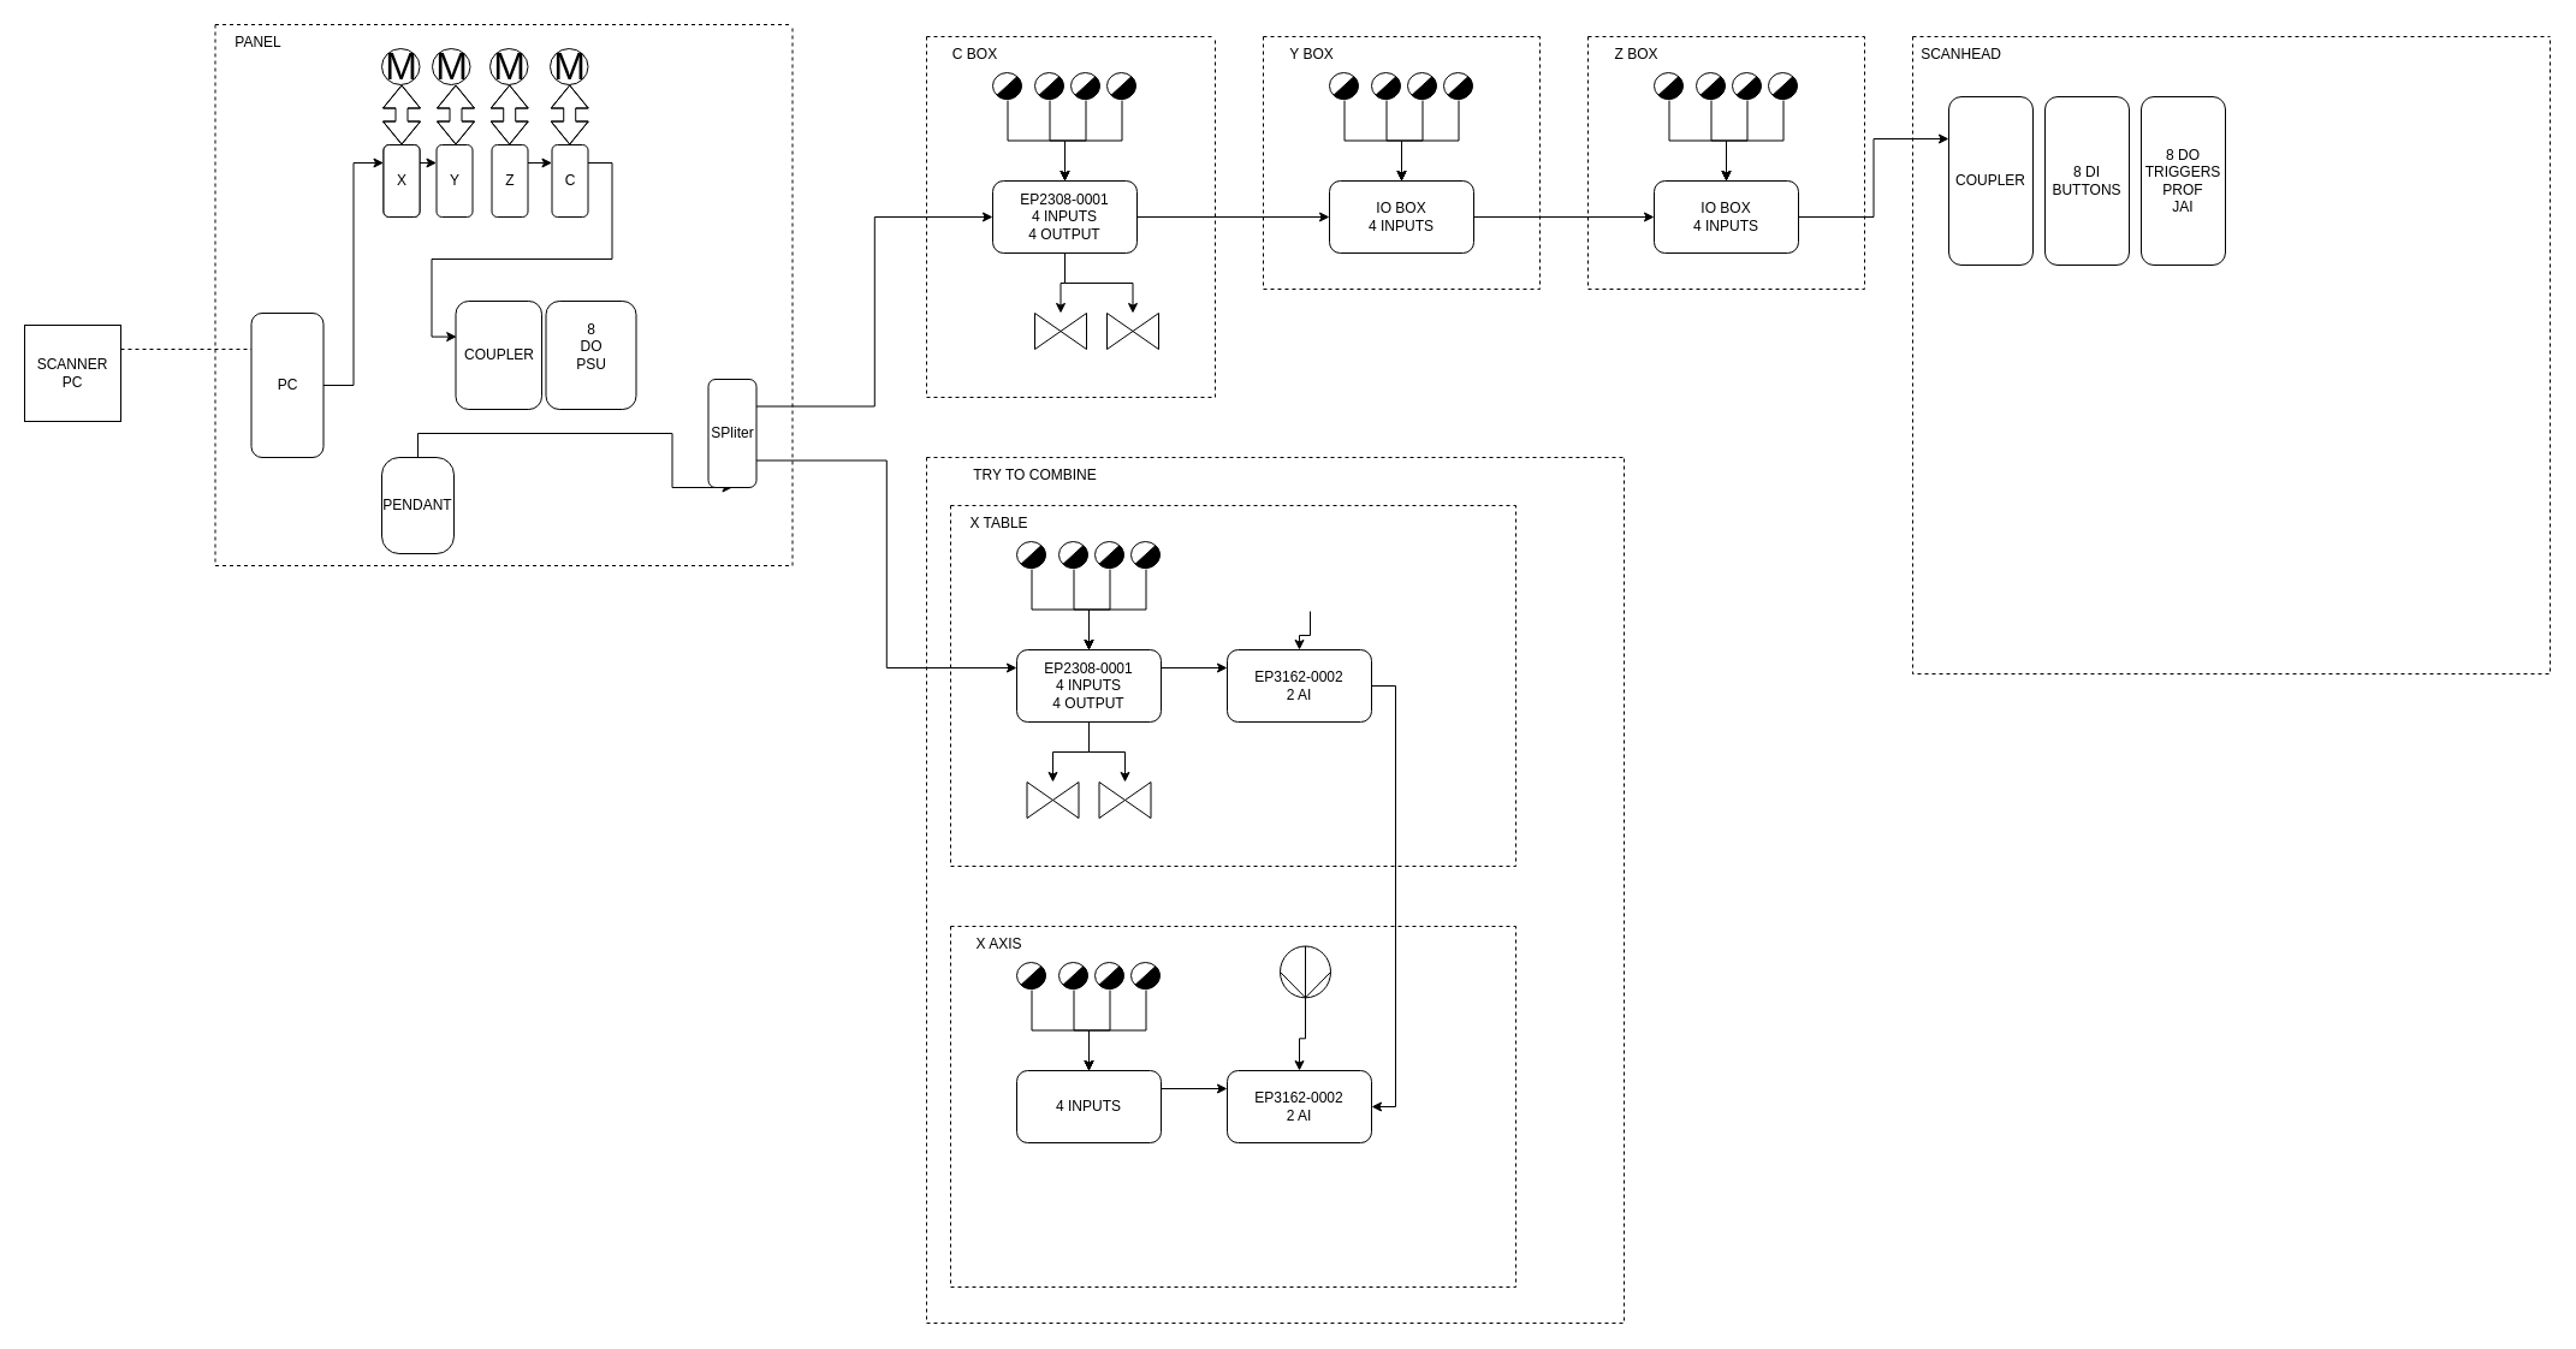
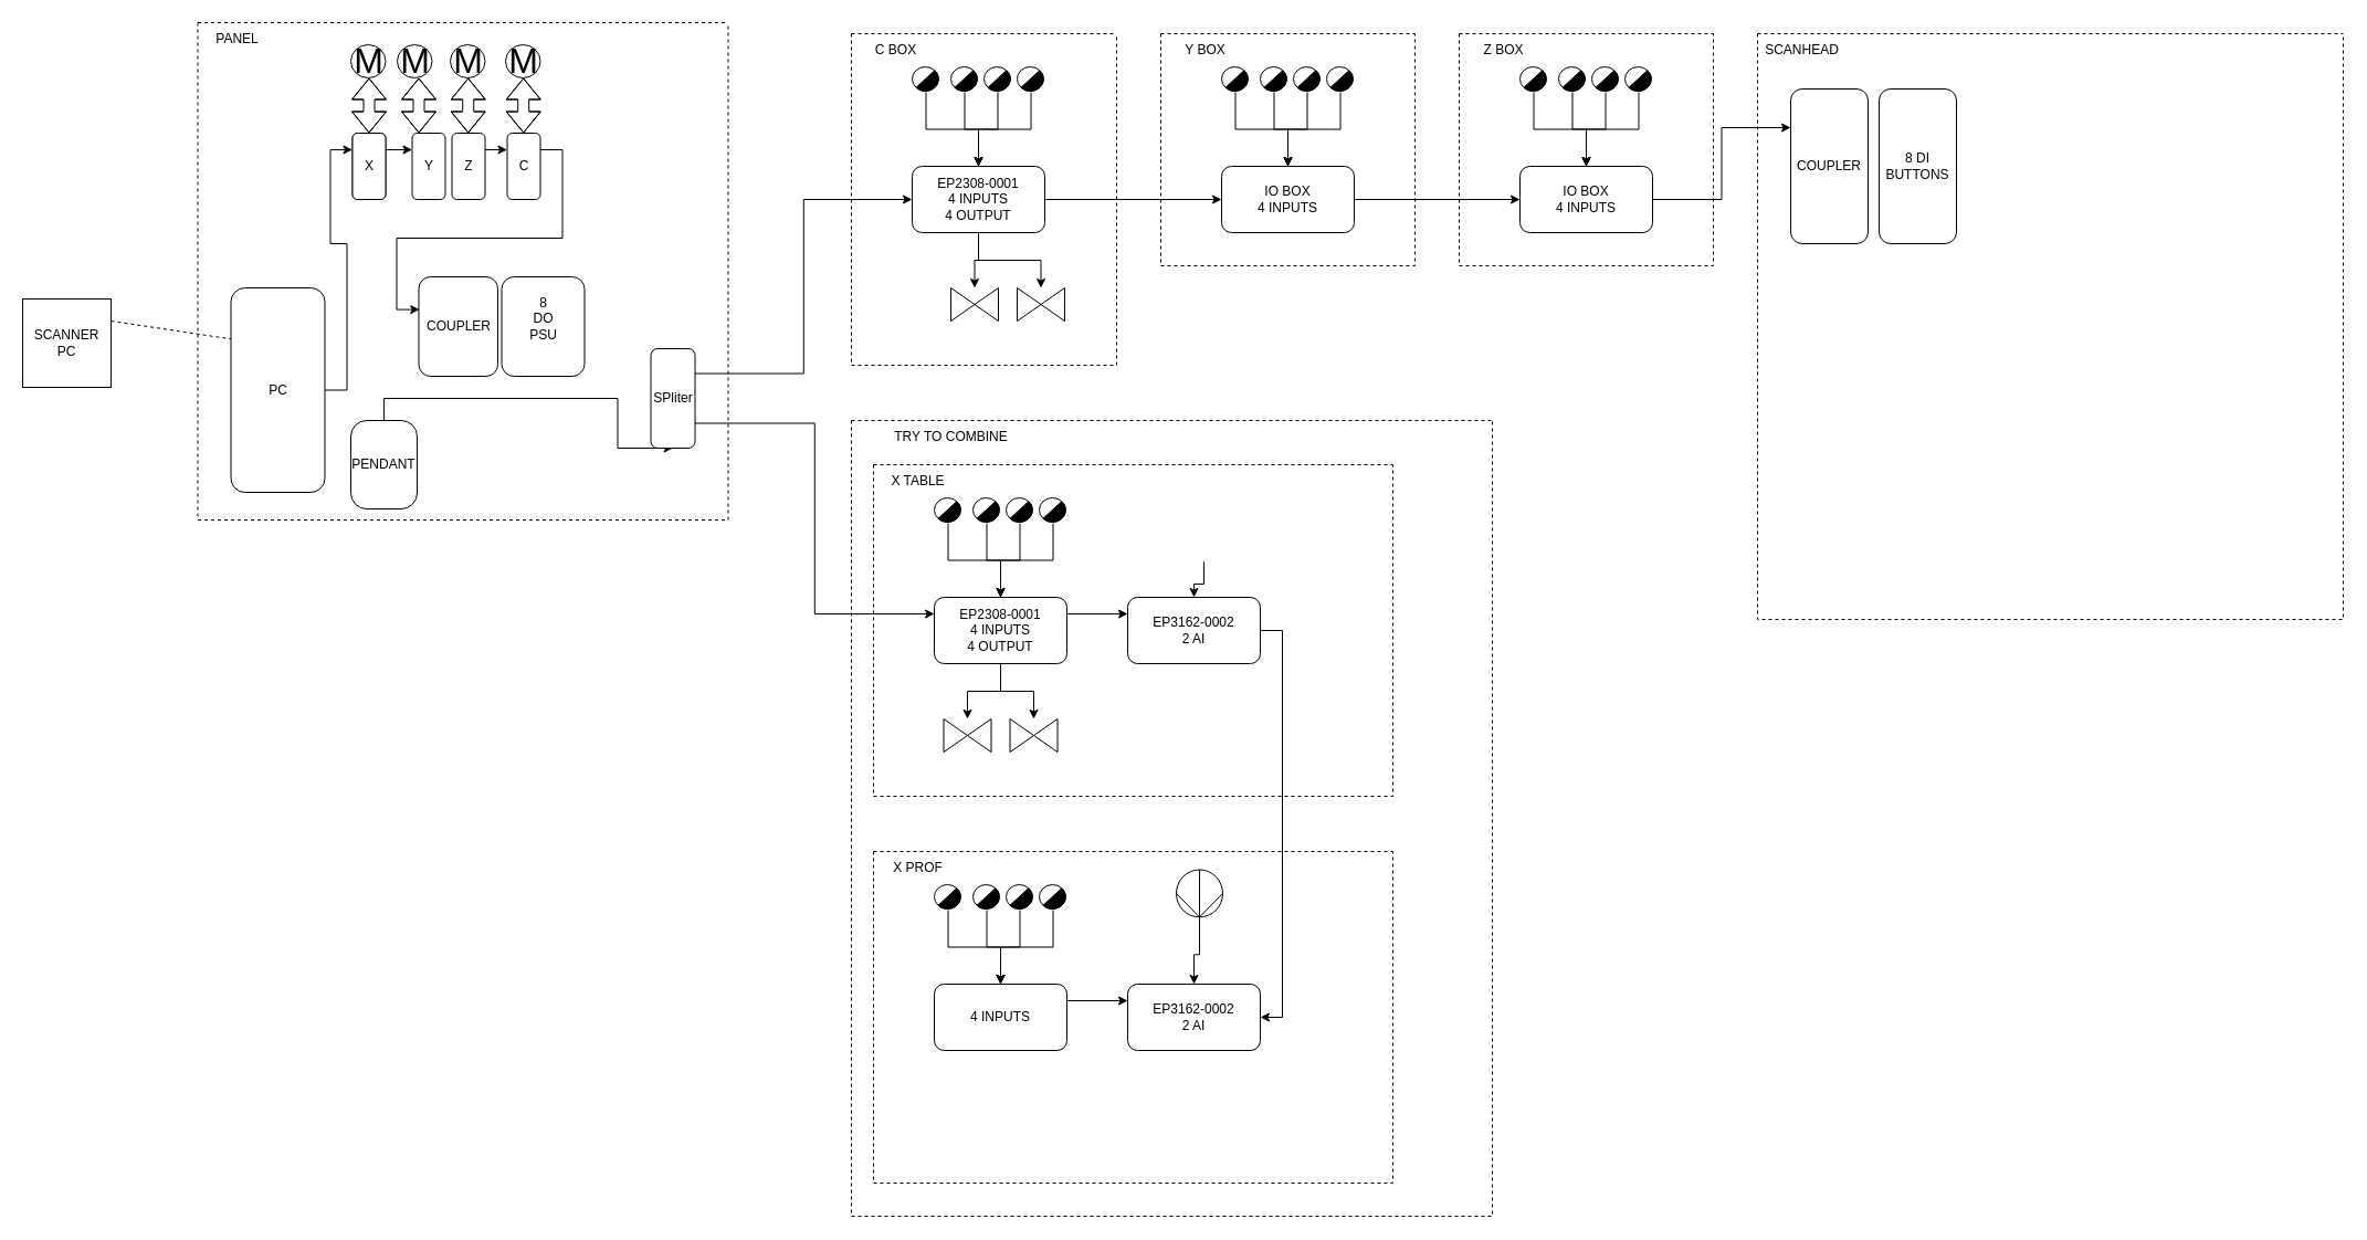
- <mxCell id="17" value="Y" style="rounded=1;whiteSpace=wrap;html=1;" vertex="1" parent="14"><mxGeometry x="182.5" y="100" width="30" height="60" as="geometry" /></mxCell>
+ <mxCell id="17" value="Y" style="rounded=1;whiteSpace=wrap;html=1;" vertex="1" parent="14"><mxGeometry x="192.5" y="100" width="30" height="60" as="geometry" /></mxCell>
- <mxCell id="105" value="&lt;div&gt;8 DO&lt;/div&gt;&lt;div&gt;TRIGGERS&lt;/div&gt;&lt;div&gt;PROF&lt;/div&gt;&lt;div&gt;JAI&lt;br&gt;&lt;/div&gt;" style="rounded=1;whiteSpace=wrap;html=1;" vertex="1" parent="101"><mxGeometry x="190" y="50" width="70" height="140" as="geometry" /></mxCell>
- <mxCell id="15" value="PC" style="rounded=1;whiteSpace=wrap;html=1;" vertex="1" parent="14"><mxGeometry x="28.5" y="240" width="60" height="120" as="geometry" /></mxCell>
+ <mxCell id="15" value="PC" style="rounded=1;whiteSpace=wrap;html=1;" vertex="1" parent="14"><mxGeometry x="28.5" y="240" width="85" height="185" as="geometry" /></mxCell>
- <mxCell id="76" value="X AXIS" style="text;html=1;align=center;verticalAlign=middle;resizable=0;points=[];autosize=1;strokeColor=none;fillColor=none;" vertex="1" parent="75"><mxGeometry x="10" width="60" height="30" as="geometry" /></mxCell>
+ <mxCell id="76" value="X PROF" style="text;html=1;align=center;verticalAlign=middle;resizable=0;points=[];autosize=1;strokeColor=none;fillColor=none;" vertex="1" parent="75"><mxGeometry x="10" width="60" height="30" as="geometry" /></mxCell>
